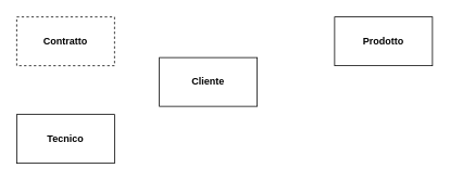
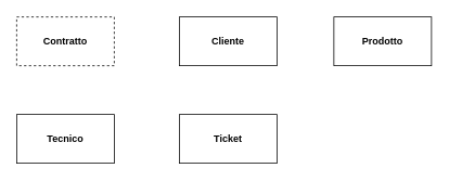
- <mxCell id="3" value="&lt;b&gt;Cliente&lt;/b&gt;" style="rounded=0;whiteSpace=wrap;html=1;" parent="1" vertex="1"><mxGeometry x="195" y="70" width="120" height="60" as="geometry" /></mxCell>
+ <mxCell id="3" value="&lt;b&gt;Cliente&lt;/b&gt;" style="rounded=0;whiteSpace=wrap;html=1;" parent="1" vertex="1"><mxGeometry x="220" y="20" width="120" height="60" as="geometry" /></mxCell>
+ <mxCell id="4" value="&lt;b&gt;Ticket&lt;/b&gt;" style="rounded=0;whiteSpace=wrap;html=1;" parent="1" vertex="1"><mxGeometry x="220" y="140" width="120" height="60" as="geometry" /></mxCell>
